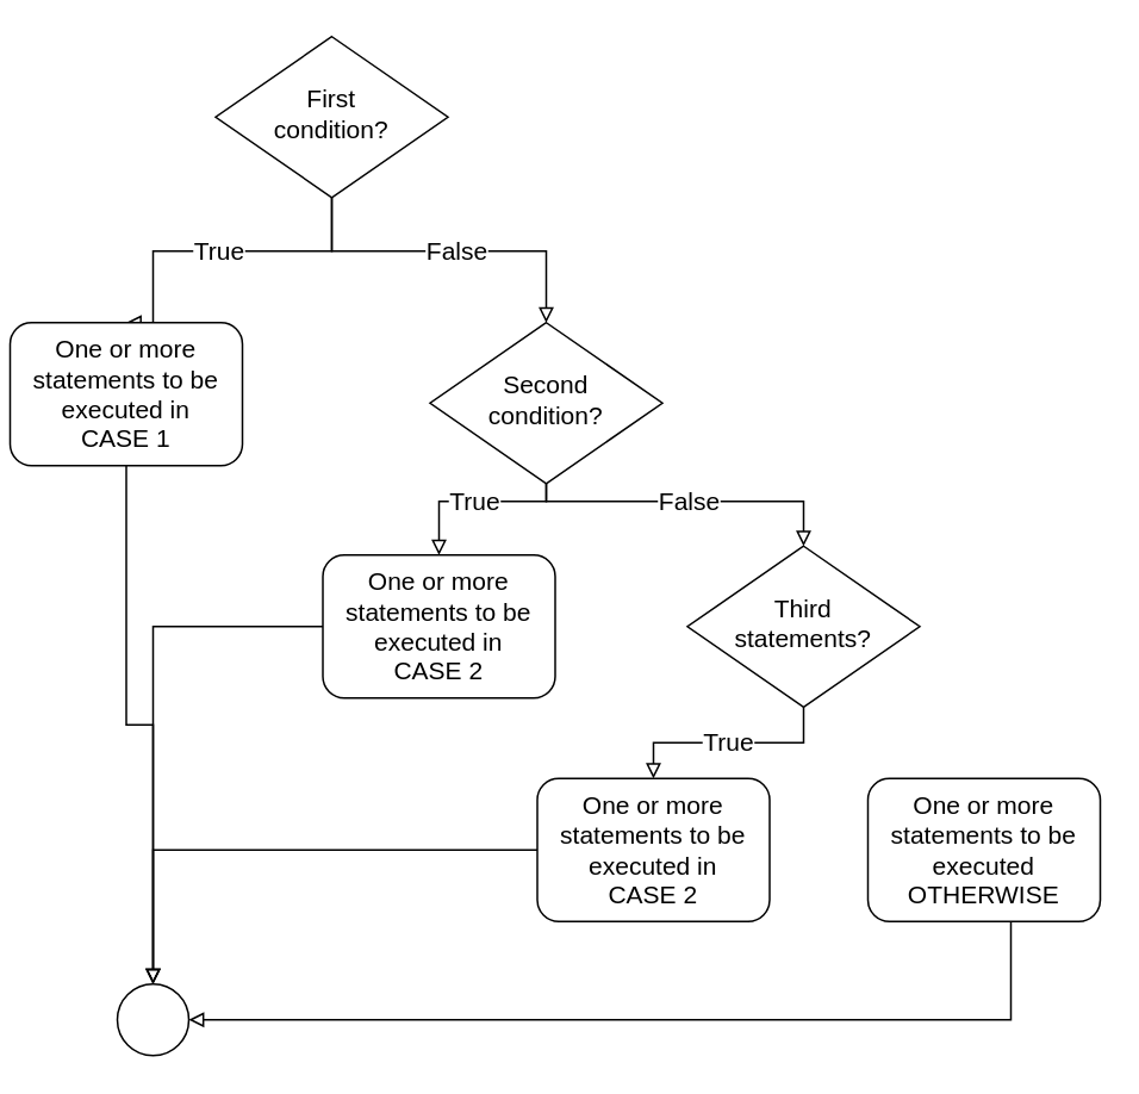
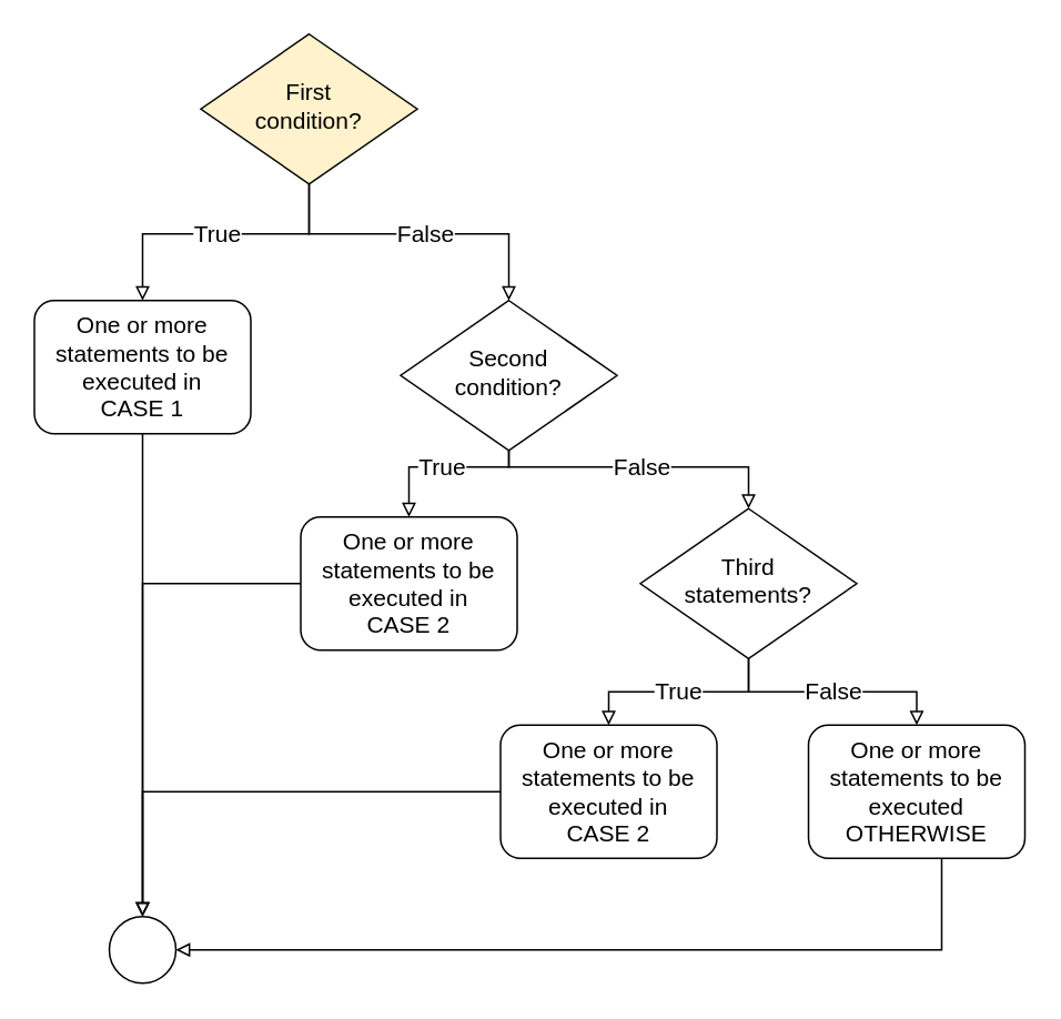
- <mxCell id="4" value="First&lt;br&gt;condition?" style="rhombus;whiteSpace=wrap;html=1;shadow=0;fontFamily=Helvetica;fontSize=14;align=center;strokeWidth=1;spacing=6;spacingTop=-4;fontStyle=0" parent="1" vertex="1"><mxGeometry x="120" y="20" width="130" height="90" as="geometry" /></mxCell>
+ <mxCell id="4" value="First&lt;br&gt;condition?" style="rhombus;whiteSpace=wrap;html=1;shadow=0;fontFamily=Helvetica;fontSize=14;align=center;strokeWidth=1;spacing=6;spacingTop=-4;fontStyle=0;fillColor=#fff2cc;" parent="1" vertex="1"><mxGeometry x="120" y="20" width="130" height="90" as="geometry" /></mxCell>
- <mxCell id="8" value="One or more statements to be executed in&lt;br&gt;CASE 1" style="rounded=1;whiteSpace=wrap;html=1;fontSize=14;glass=0;strokeWidth=1;shadow=0;fontStyle=0" parent="1" vertex="1"><mxGeometry x="5" y="180" width="130" height="80" as="geometry" /></mxCell>
+ <mxCell id="8" value="One or more statements to be executed in&lt;br&gt;CASE 1" style="rounded=1;whiteSpace=wrap;html=1;fontSize=14;glass=0;strokeWidth=1;shadow=0;fontStyle=0" parent="1" vertex="1"><mxGeometry x="20" y="180" width="130" height="80" as="geometry" /></mxCell>
+ <mxCell id="16" value="False" style="edgeStyle=orthogonalEdgeStyle;rounded=0;orthogonalLoop=1;jettySize=auto;html=1;entryX=0.5;entryY=0;entryDx=0;entryDy=0;endArrow=block;endFill=0;fontSize=14;" edge="1" parent="1" source="17" target="10"><mxGeometry relative="1" as="geometry" /></mxCell>
